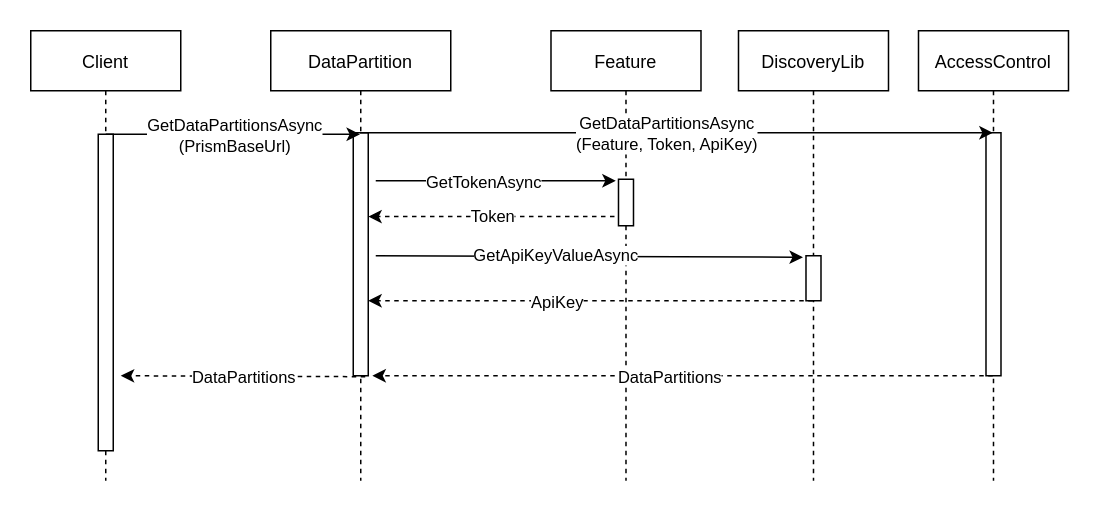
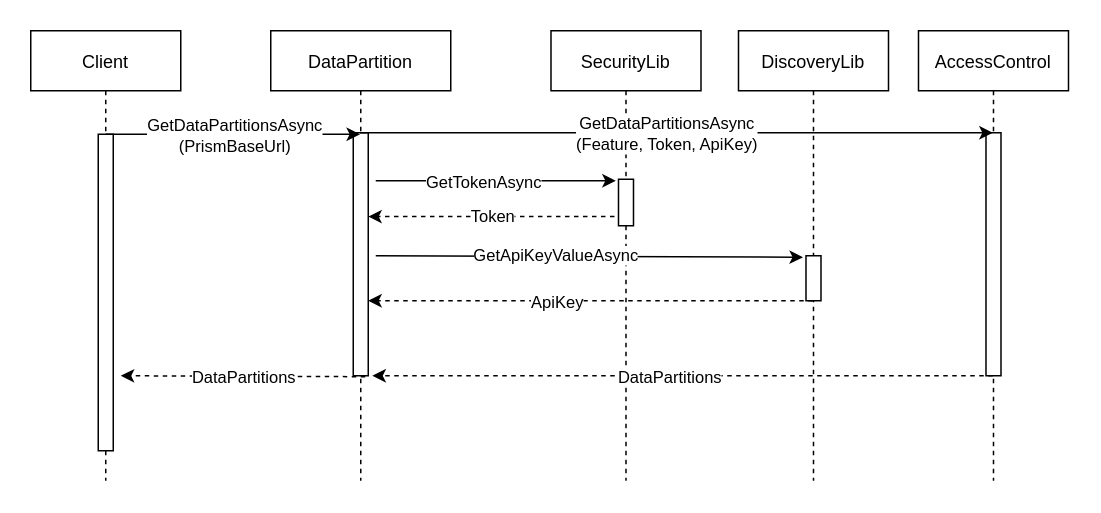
- <mxCell id="6" value="Feature" style="shape=umlLifeline;perimeter=lifelinePerimeter;container=1;collapsible=0;recursiveResize=0;rounded=0;shadow=0;strokeWidth=1;" vertex="1" parent="1"><mxGeometry x="366.83" y="20" width="100" height="300" as="geometry" /></mxCell>
+ <mxCell id="6" value="SecurityLib" style="shape=umlLifeline;perimeter=lifelinePerimeter;container=1;collapsible=0;recursiveResize=0;rounded=0;shadow=0;strokeWidth=1;" vertex="1" parent="1"><mxGeometry x="366.83" y="20" width="100" height="300" as="geometry" /></mxCell>
